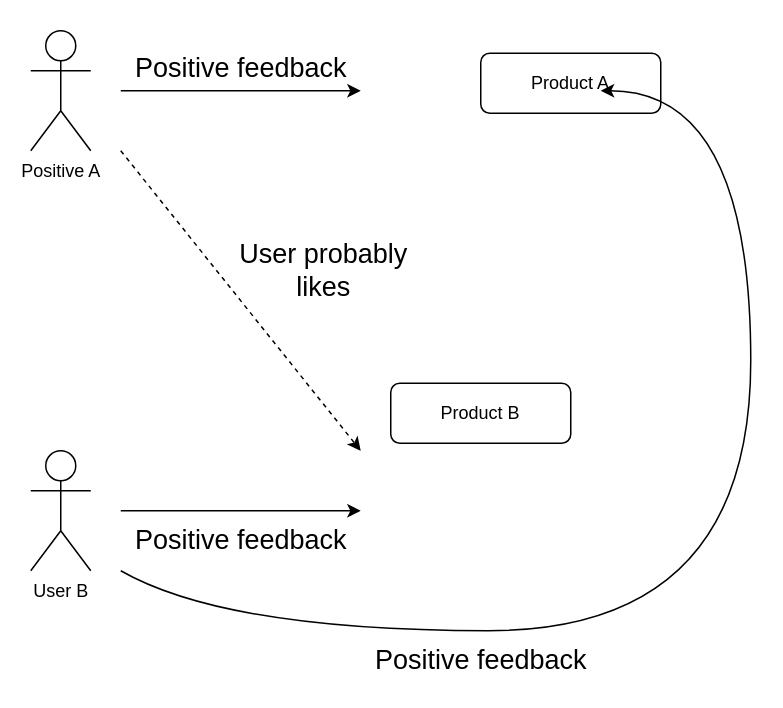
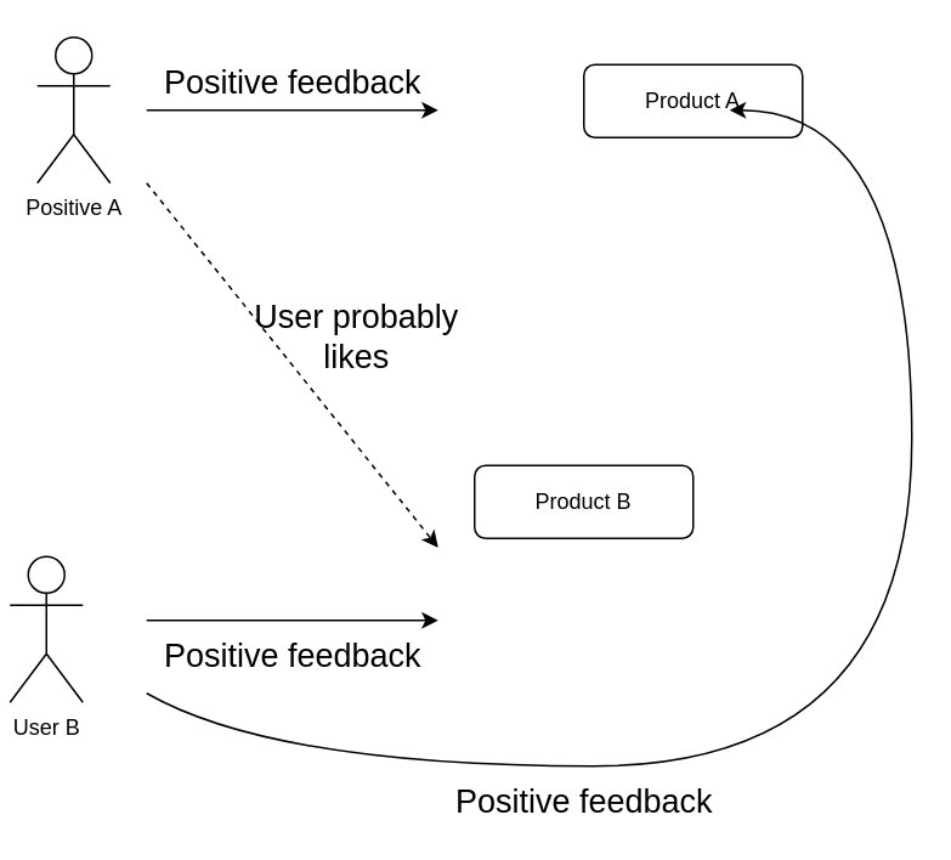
- <mxCell id="13" value="&lt;span style=&quot;font-size: 18px&quot;&gt;User probably&lt;br&gt;likes&lt;br&gt;&lt;/span&gt;" style="text;html=1;align=center;verticalAlign=middle;resizable=0;points=[];autosize=1;" vertex="1" parent="1"><mxGeometry x="150" y="160" width="130" height="40" as="geometry" /></mxCell>
+ <mxCell id="13" value="&lt;span style=&quot;font-size: 18px&quot;&gt;User probably&lt;br&gt;likes&lt;br&gt;&lt;/span&gt;" style="text;html=1;align=center;verticalAlign=middle;resizable=0;points=[];autosize=1;" vertex="1" parent="1"><mxGeometry x="130" y="165" width="130" height="40" as="geometry" /></mxCell>
- <mxCell id="7" value="User B" style="shape=umlActor;verticalLabelPosition=bottom;verticalAlign=top;html=1;outlineConnect=0;" vertex="1" parent="1"><mxGeometry x="20" y="300" width="40" height="80" as="geometry" /></mxCell>
+ <mxCell id="7" value="User B" style="shape=umlActor;verticalLabelPosition=bottom;verticalAlign=top;html=1;outlineConnect=0;" vertex="1" parent="1"><mxGeometry x="5" y="305" width="40" height="80" as="geometry" /></mxCell>
